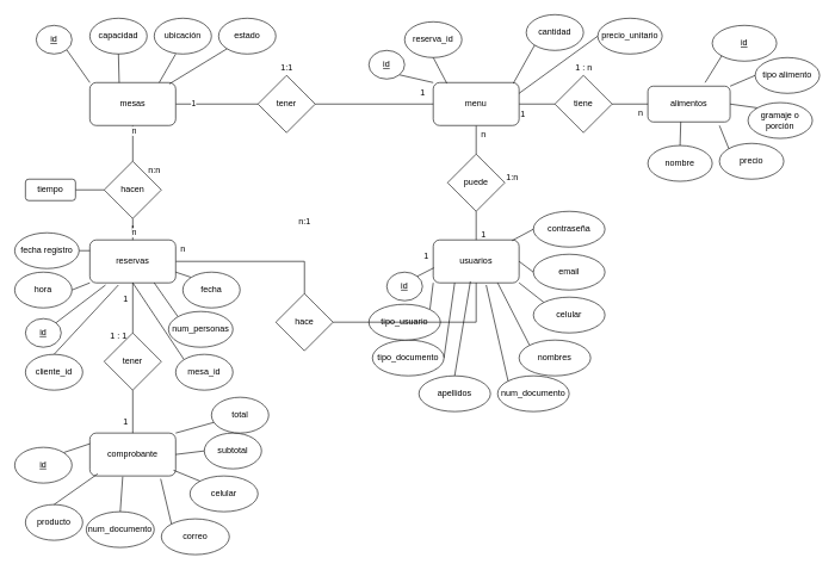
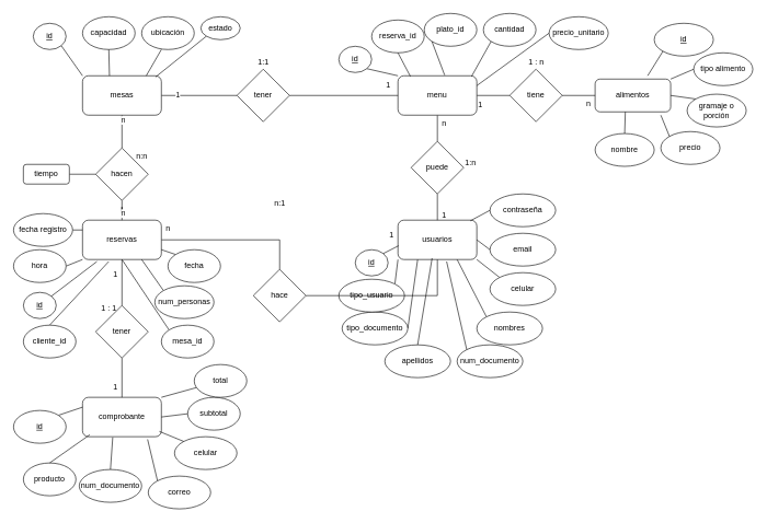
+ <mxCell id="30" value="plato_id" style="ellipse;whiteSpace=wrap;html=1;" parent="1" vertex="1"><mxGeometry x="645" y="20" width="80" height="50" as="geometry" /></mxCell>
- <mxCell id="15" value="estado" style="ellipse;whiteSpace=wrap;html=1;" parent="1" vertex="1"><mxGeometry x="305" y="25" width="80" height="50" as="geometry" /></mxCell>
+ <mxCell id="15" value="estado" style="ellipse;whiteSpace=wrap;html=1;" parent="1" vertex="1"><mxGeometry x="305" y="25" width="60" height="35" as="geometry" /></mxCell>
+ <mxCell id="76" style="rounded=0;orthogonalLoop=1;jettySize=auto;html=1;exitX=0;exitY=1;exitDx=0;exitDy=0;entryX=0.592;entryY=-0.017;entryDx=0;entryDy=0;entryPerimeter=0;endArrow=none;endFill=0;" edge="1" parent="1" source="30" target="12"><mxGeometry relative="1" as="geometry" /></mxCell>
